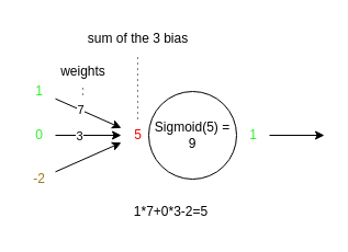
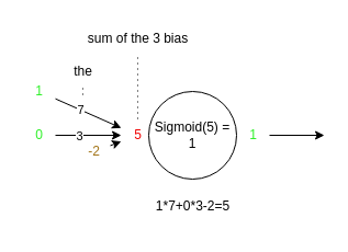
- <mxCell id="17" value="weights" style="text;html=1;align=center;verticalAlign=middle;resizable=0;points=[];autosize=1;strokeColor=none;fillColor=none;" vertex="1" parent="1"><mxGeometry x="45" y="50" width="60" height="30" as="geometry" /></mxCell>
+ <mxCell id="17" value="the" style="text;html=1;align=center;verticalAlign=middle;resizable=0;points=[];autosize=1;strokeColor=none;fillColor=none;" vertex="1" parent="1"><mxGeometry x="45" y="50" width="60" height="30" as="geometry" /></mxCell>
- <mxCell id="12" value="Sigmoid(5) = 9" style="ellipse;whiteSpace=wrap;html=1;aspect=fixed;" vertex="1" parent="1"><mxGeometry x="135" y="83" width="80" height="80" as="geometry" /></mxCell>
+ <mxCell id="12" value="Sigmoid(5) = 1" style="ellipse;whiteSpace=wrap;html=1;aspect=fixed;" vertex="1" parent="1"><mxGeometry x="135" y="83" width="80" height="80" as="geometry" /></mxCell>
- <mxCell id="9" value="-2" style="text;html=1;align=center;verticalAlign=middle;resizable=0;points=[];autosize=1;strokeColor=none;fillColor=none;fontColor=#A3761A;" vertex="1" parent="1"><mxGeometry x="20" y="148" width="30" height="30" as="geometry" /></mxCell>
+ <mxCell id="9" value="-2" style="text;html=1;align=center;verticalAlign=middle;resizable=0;points=[];autosize=1;strokeColor=none;fillColor=none;fontColor=#A3761A;" vertex="1" parent="1"><mxGeometry x="70" y="123" width="30" height="30" as="geometry" /></mxCell>
- <mxCell id="18" value="1*7+0*3-2=5" style="text;html=1;align=center;verticalAlign=middle;resizable=0;points=[];autosize=1;strokeColor=none;fillColor=none;" vertex="1" parent="1"><mxGeometry x="110" y="178" width="90" height="30" as="geometry" /></mxCell>
+ <mxCell id="18" value="1*7+0*3-2=5" style="text;html=1;align=center;verticalAlign=middle;resizable=0;points=[];autosize=1;strokeColor=none;fillColor=none;" vertex="1" parent="1"><mxGeometry x="130" y="173" width="90" height="30" as="geometry" /></mxCell>
